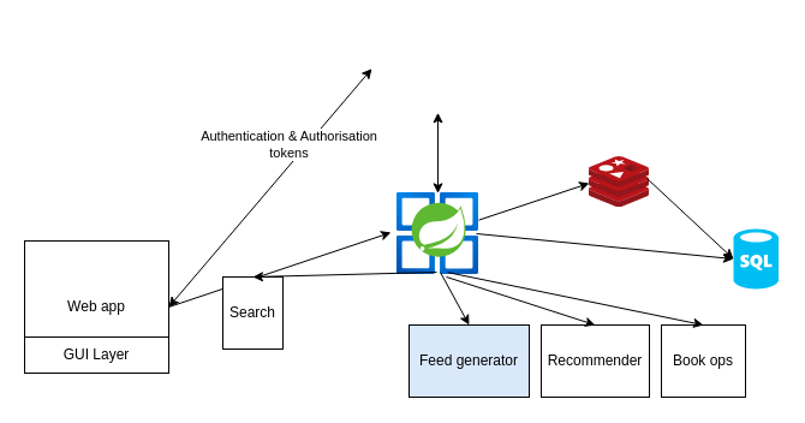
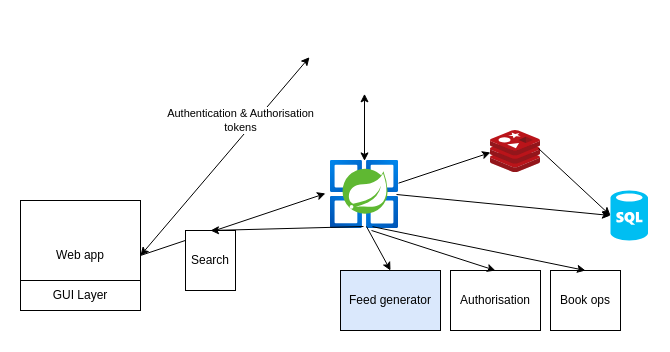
- <mxCell id="16" value="Recommender" style="rounded=0;whiteSpace=wrap;html=1;" vertex="1" parent="1"><mxGeometry x="450" y="270" width="90" height="60" as="geometry" /></mxCell>
+ <mxCell id="16" value="Authorisation" style="rounded=0;whiteSpace=wrap;html=1;" vertex="1" parent="1"><mxGeometry x="450" y="270" width="90" height="60" as="geometry" /></mxCell>
